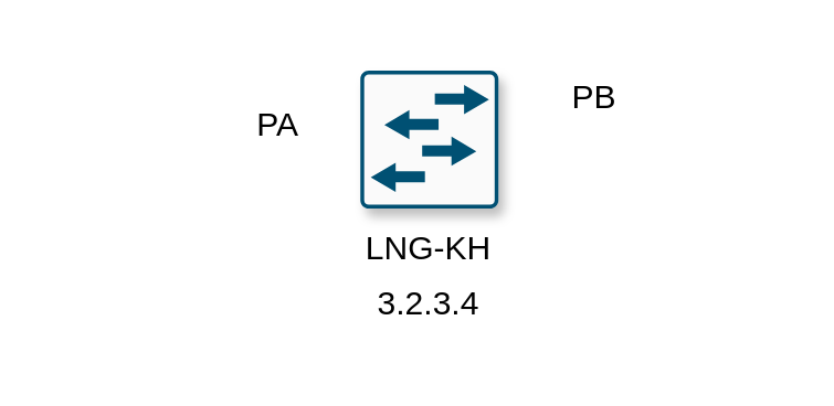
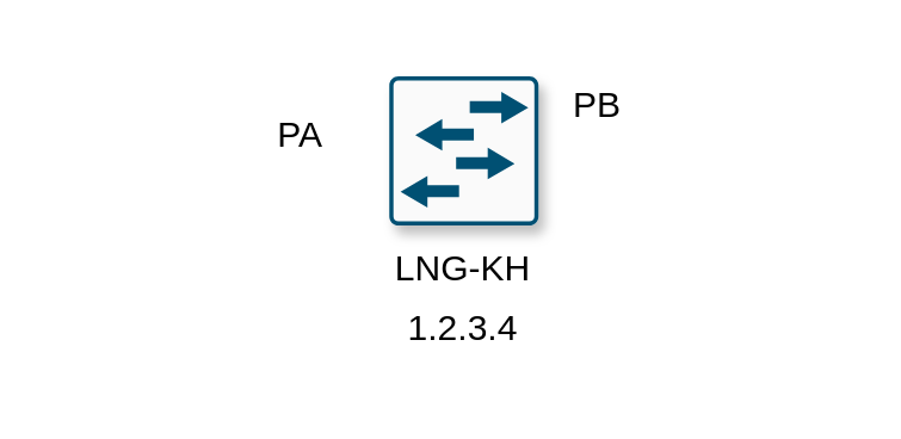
- <mxCell id="2" value="PB" style="text;html=1;align=left;verticalAlign=middle;whiteSpace=wrap;rounded=0;" parent="1" vertex="1"><mxGeometry x="205" y="20" width="90" height="30" as="geometry" /></mxCell>
+ <mxCell id="2" value="PB" style="text;html=1;align=left;verticalAlign=middle;whiteSpace=wrap;rounded=0;" parent="1" vertex="1"><mxGeometry x="190" y="20" width="90" height="30" as="geometry" /></mxCell>
- <mxCell id="6" value="3.2.3.4" style="text;html=1;align=center;verticalAlign=middle;whiteSpace=wrap;rounded=0;" vertex="1" parent="1"><mxGeometry x="45" y="95" width="220" height="30" as="geometry" /></mxCell>
+ <mxCell id="6" value="1.2.3.4" style="text;html=1;align=center;verticalAlign=middle;whiteSpace=wrap;rounded=0;" vertex="1" parent="1"><mxGeometry x="45" y="95" width="220" height="30" as="geometry" /></mxCell>
